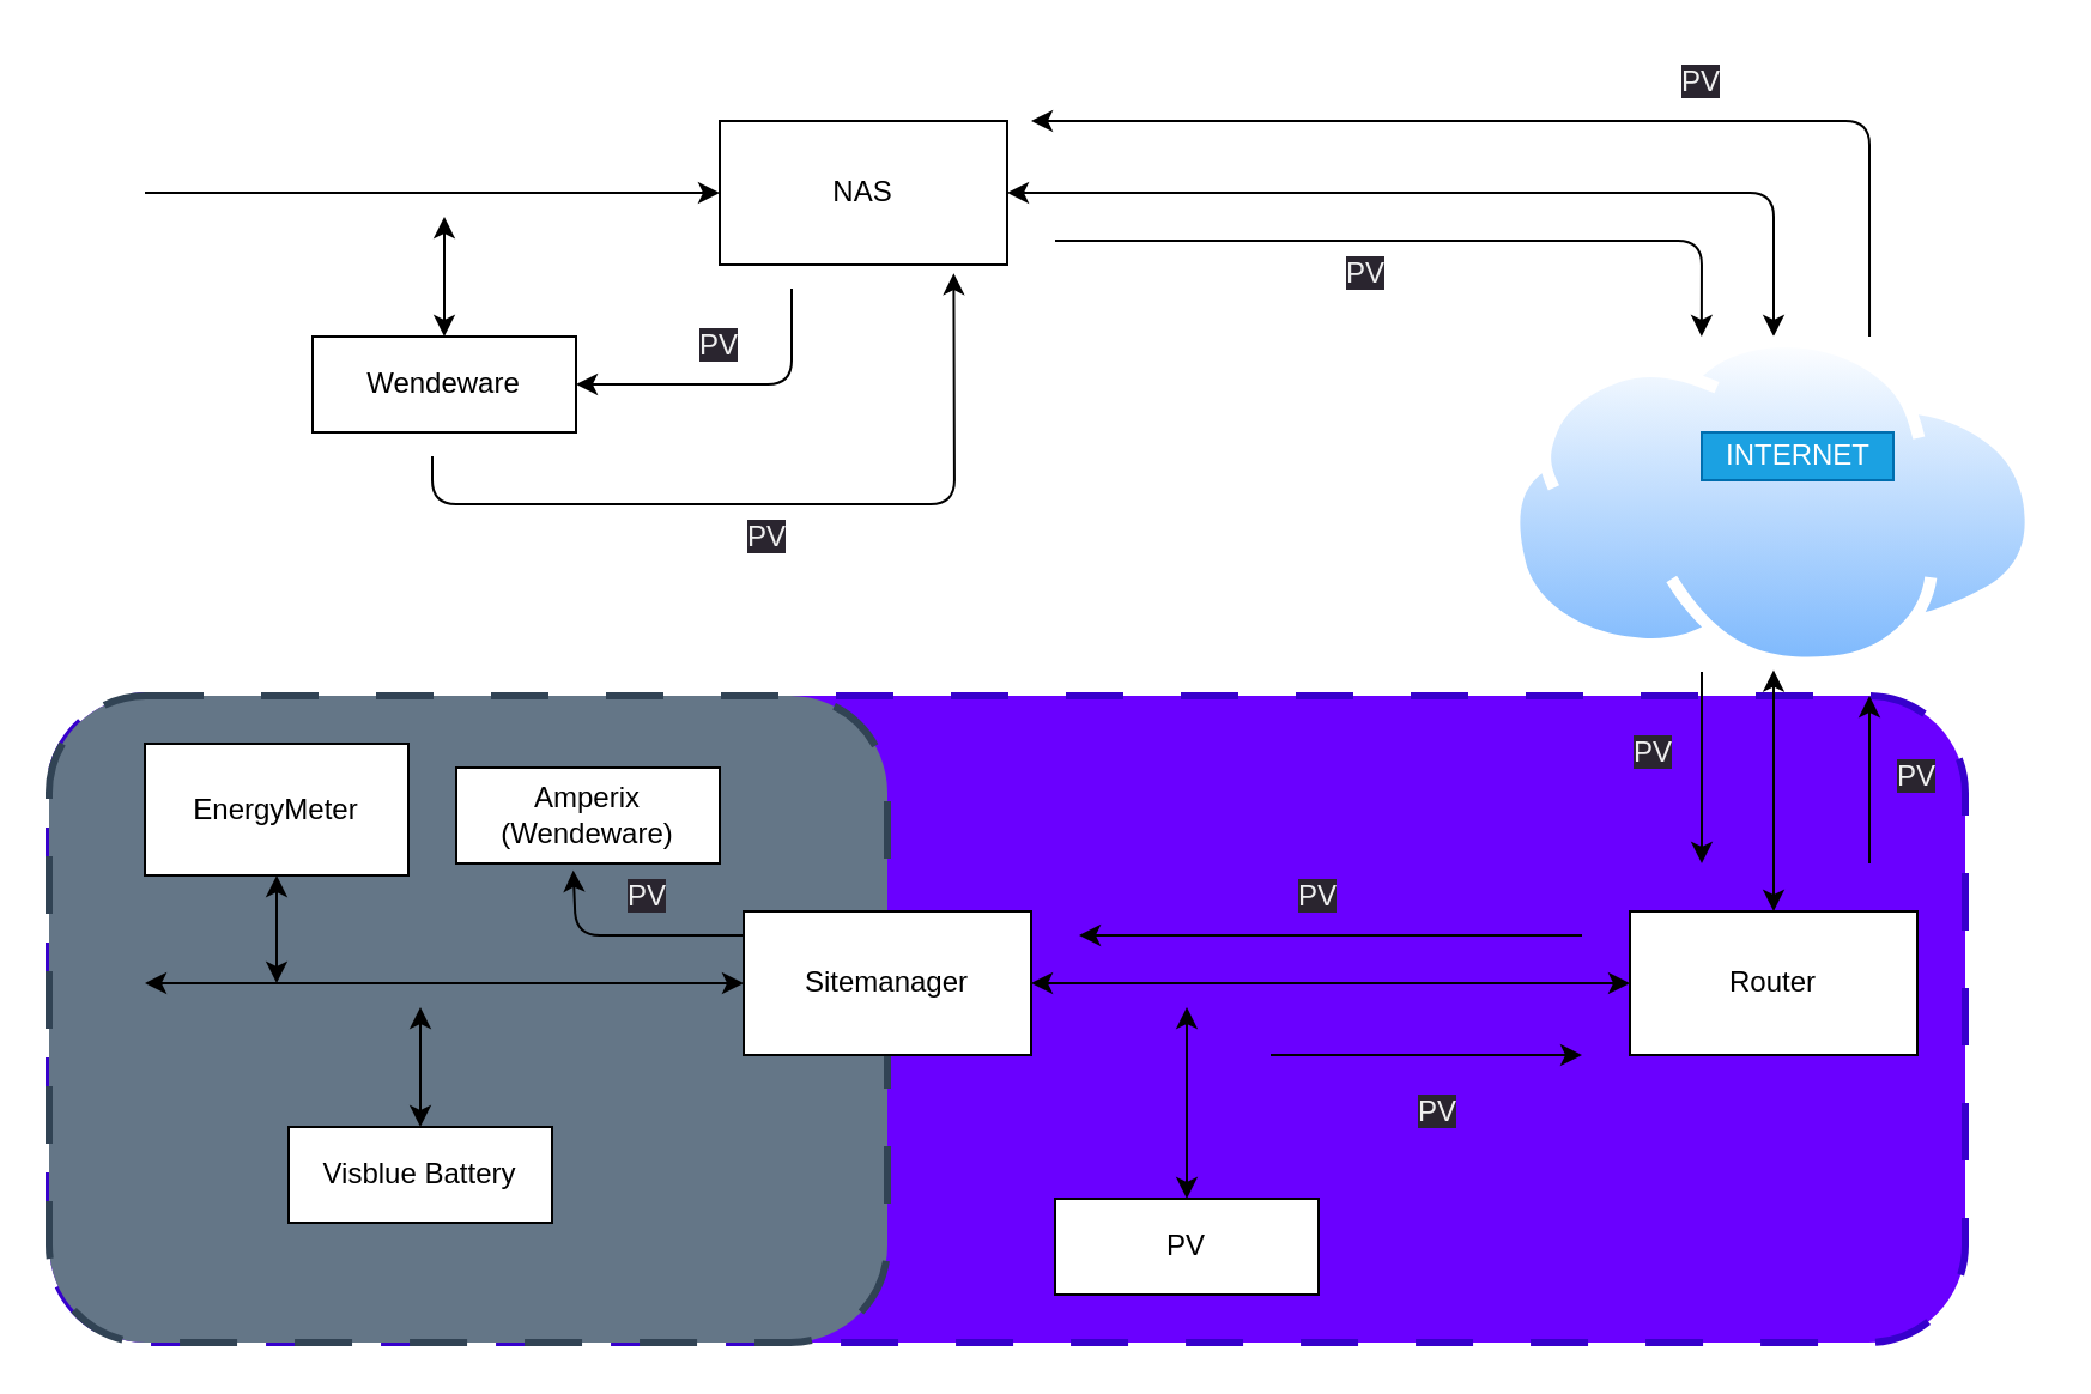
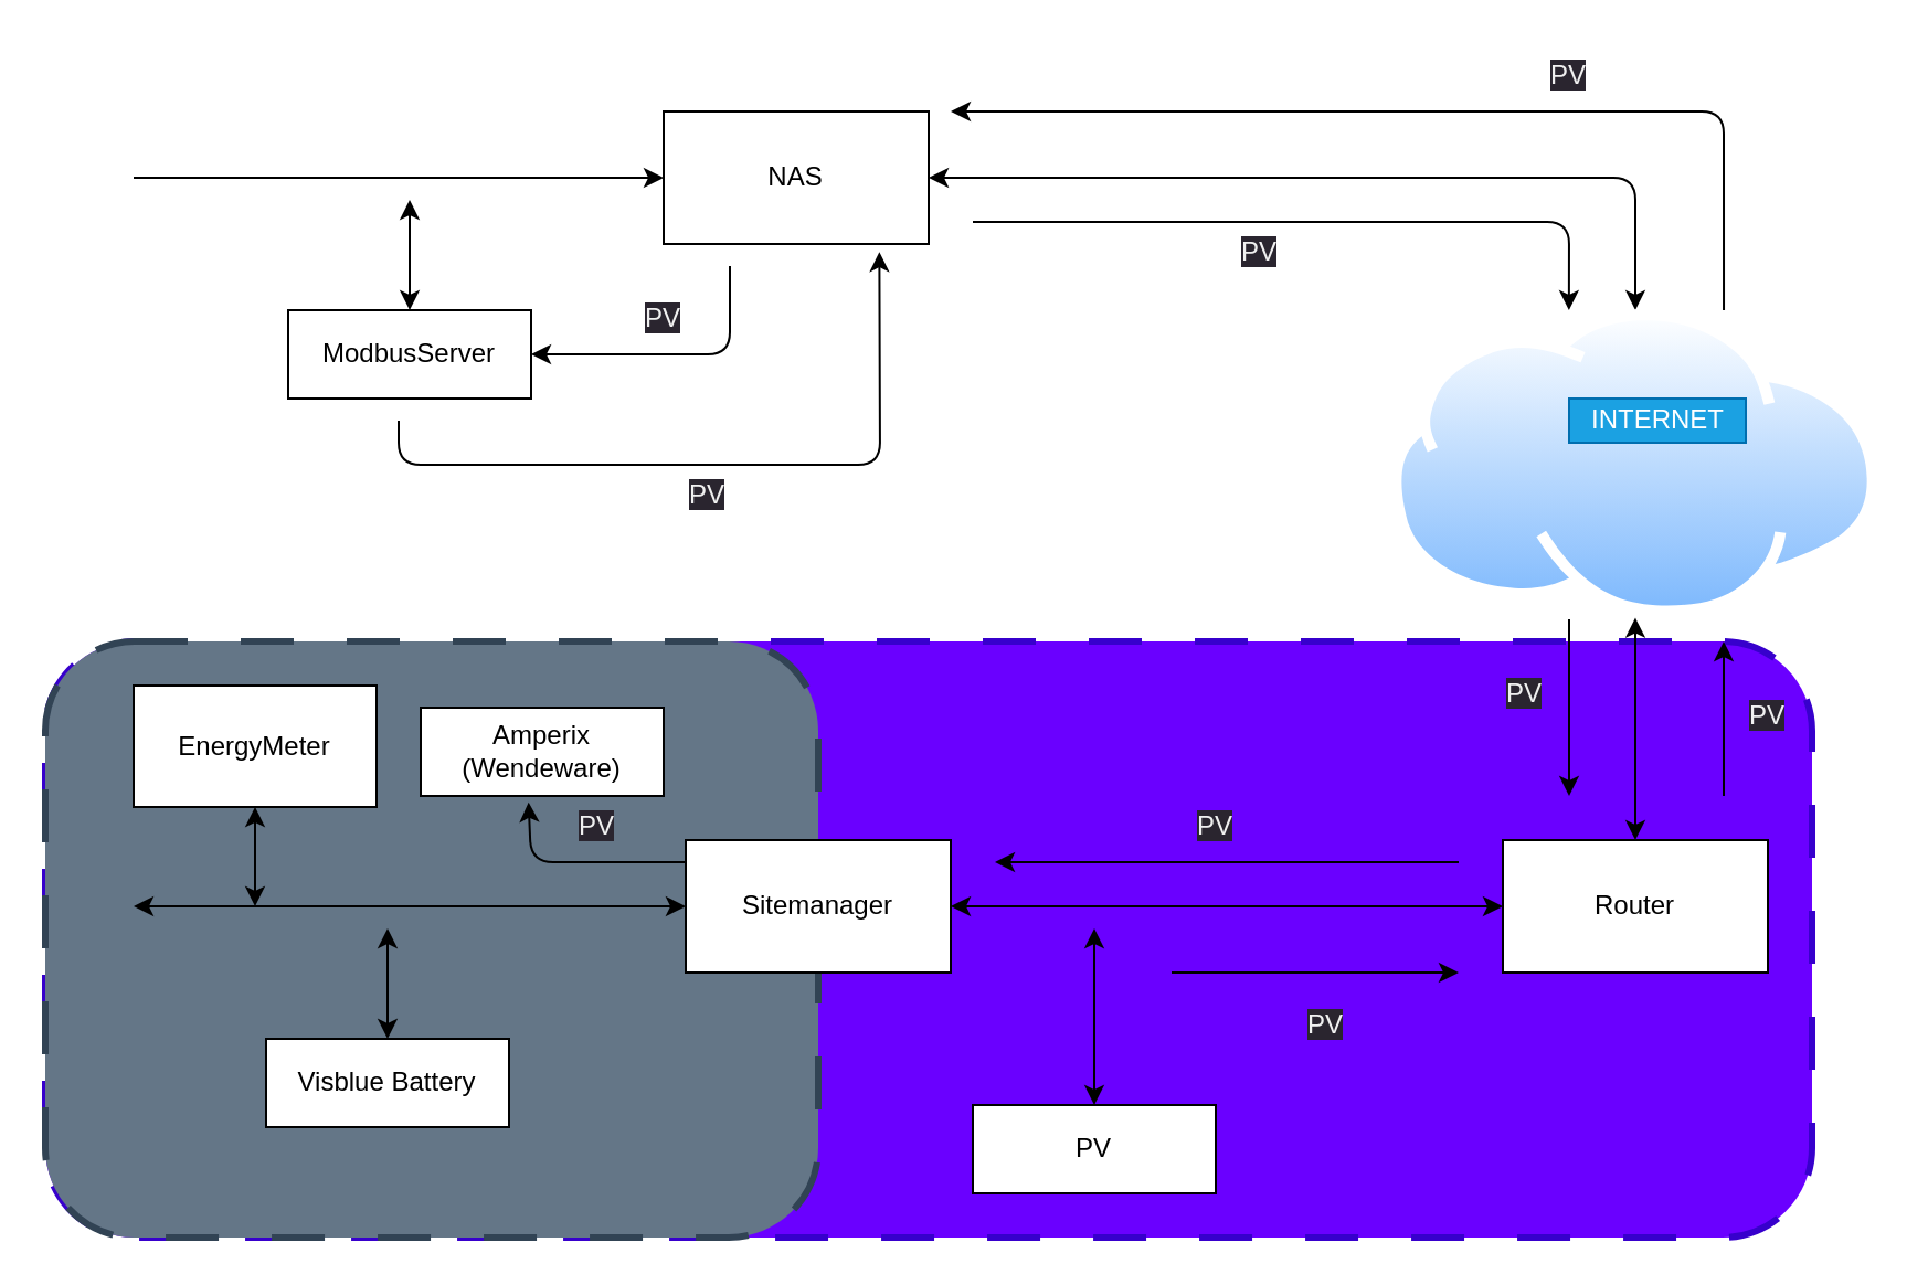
- <mxCell id="19" value="Wendeware" style="rounded=0;whiteSpace=wrap;html=1;strokeWidth=1;fillColor=default;" vertex="1" parent="1"><mxGeometry x="130" y="140" width="110" height="40" as="geometry" /></mxCell>
+ <mxCell id="19" value="ModbusServer" style="rounded=0;whiteSpace=wrap;html=1;strokeWidth=1;fillColor=default;" vertex="1" parent="1"><mxGeometry x="130" y="140" width="110" height="40" as="geometry" /></mxCell>
